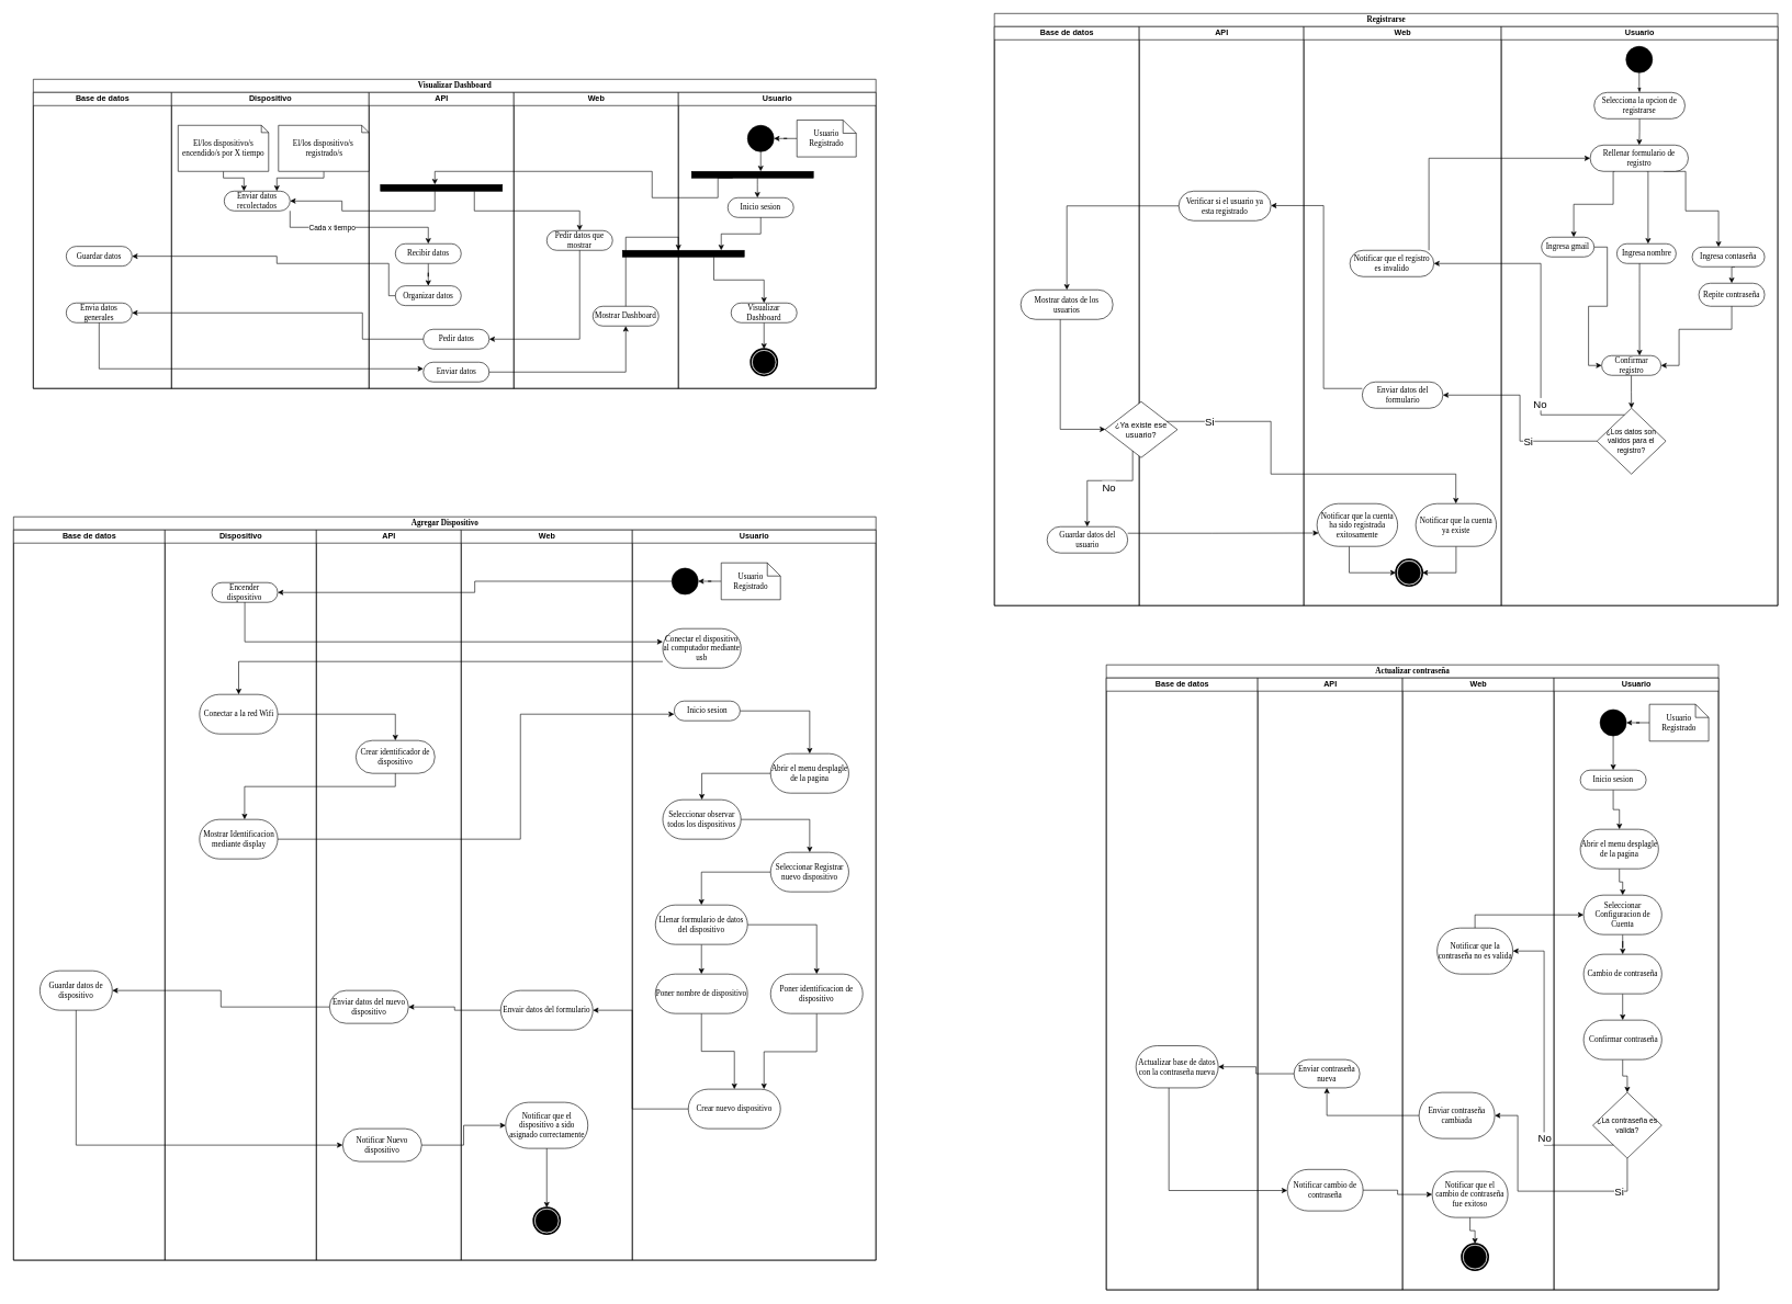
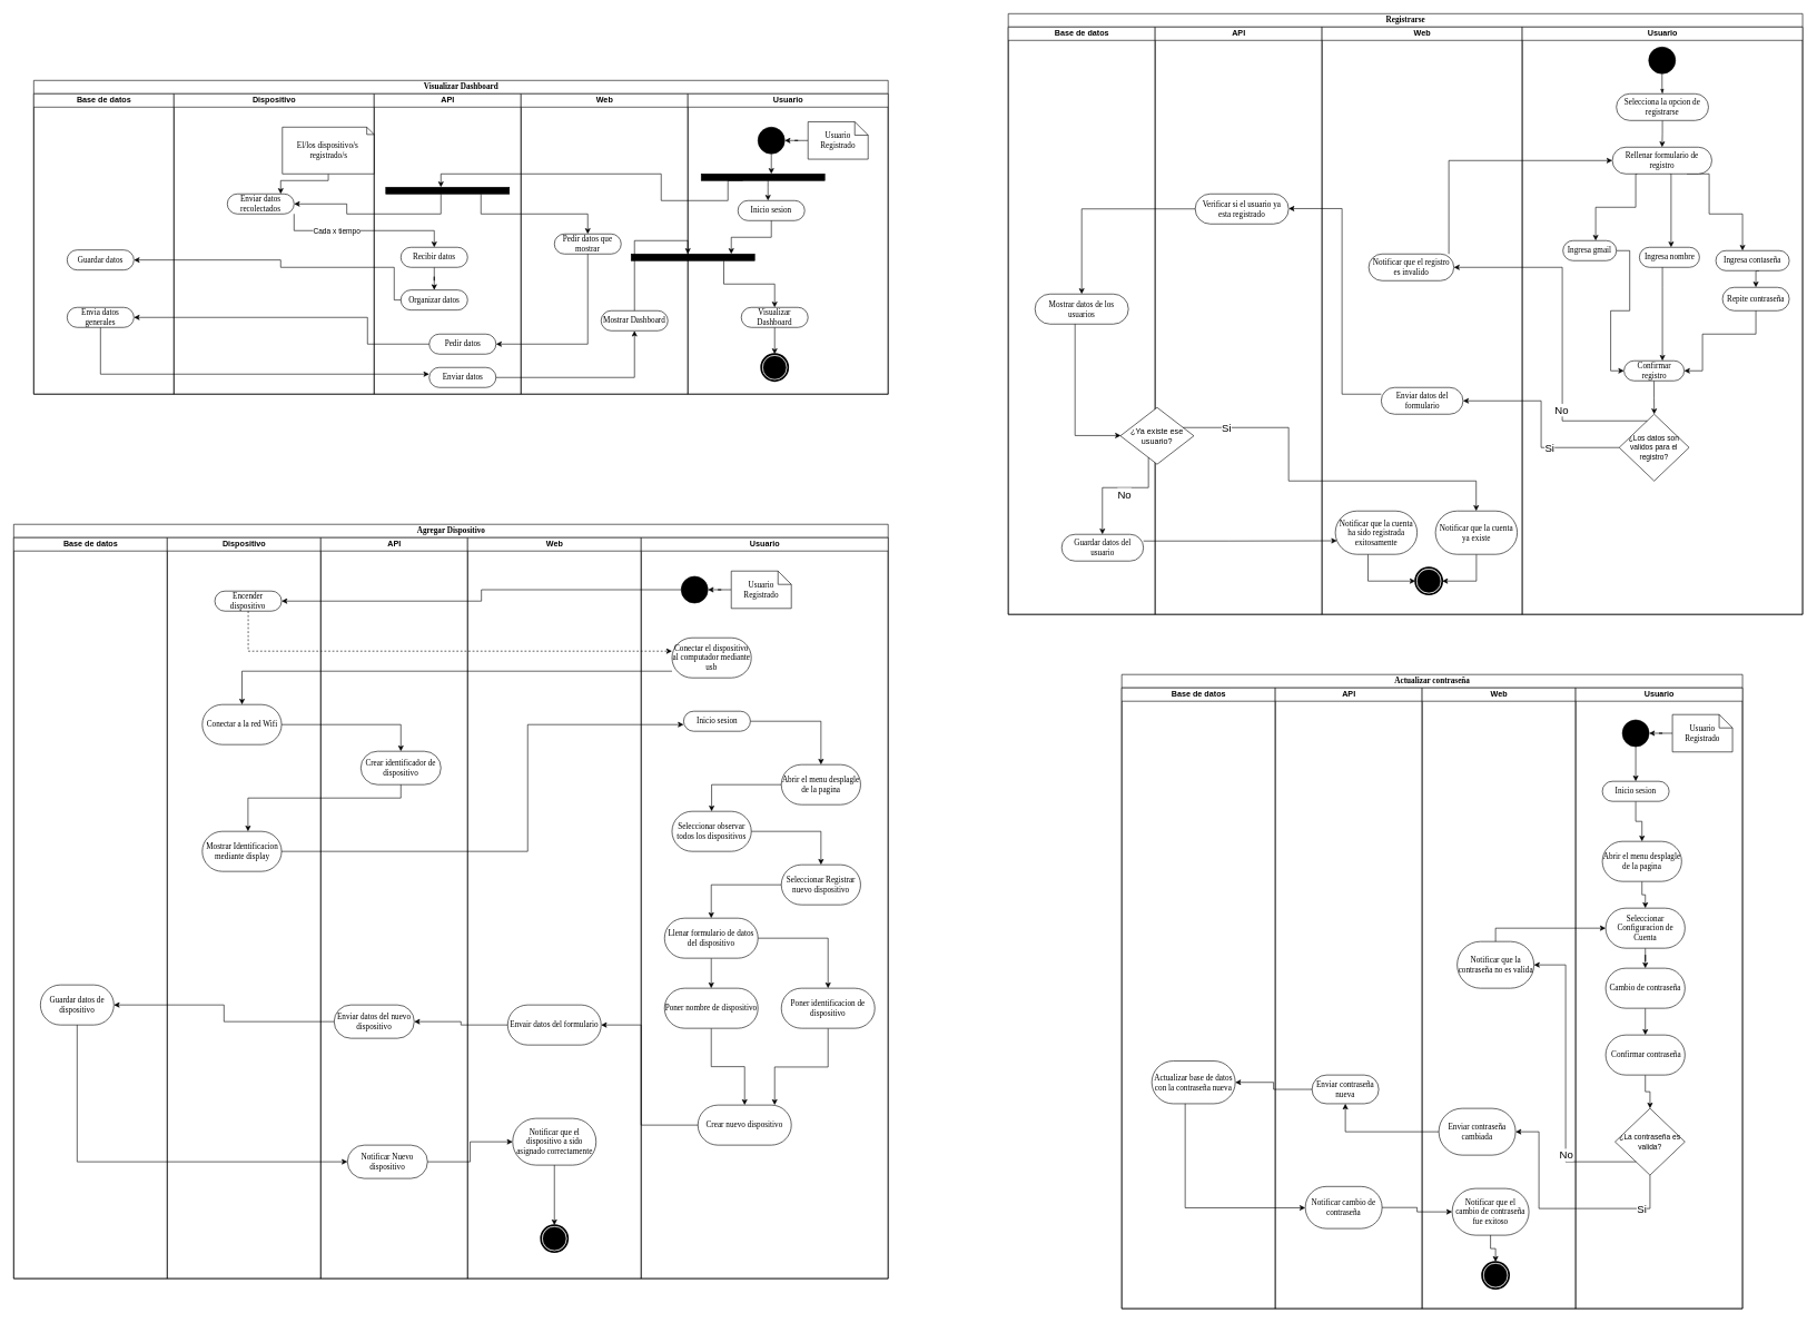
- <mxCell id="50" value="El/los dispositivo/s encendido/s por X tiempo" style="shape=note;whiteSpace=wrap;html=1;rounded=0;shadow=0;comic=0;labelBackgroundColor=none;strokeWidth=1;fontFamily=Verdana;fontSize=12;align=center;size=11;" parent="48" vertex="1"><mxGeometry x="10" y="50" width="137.5" height="70" as="geometry" /></mxCell>
- <mxCell id="49" style="edgeStyle=orthogonalEdgeStyle;rounded=0;orthogonalLoop=1;jettySize=auto;html=1;" parent="48" source="50" target="51" edge="1"><mxGeometry relative="1" as="geometry"><Array as="points"><mxPoint x="79" y="130" /><mxPoint x="110" y="130" /></Array></mxGeometry></mxCell>
- <mxCell id="127" style="edgeStyle=orthogonalEdgeStyle;rounded=0;orthogonalLoop=1;jettySize=auto;html=1;" edge="1" parent="89" source="93" target="125"><mxGeometry relative="1" as="geometry"><Array as="points"><mxPoint x="351" y="190" /></Array></mxGeometry></mxCell>
+ <mxCell id="127" style="edgeStyle=orthogonalEdgeStyle;rounded=0;orthogonalLoop=1;jettySize=auto;html=1;dashed=1;" edge="1" parent="89" source="93" target="125"><mxGeometry relative="1" as="geometry"><Array as="points"><mxPoint x="351" y="190" /></Array></mxGeometry></mxCell>
